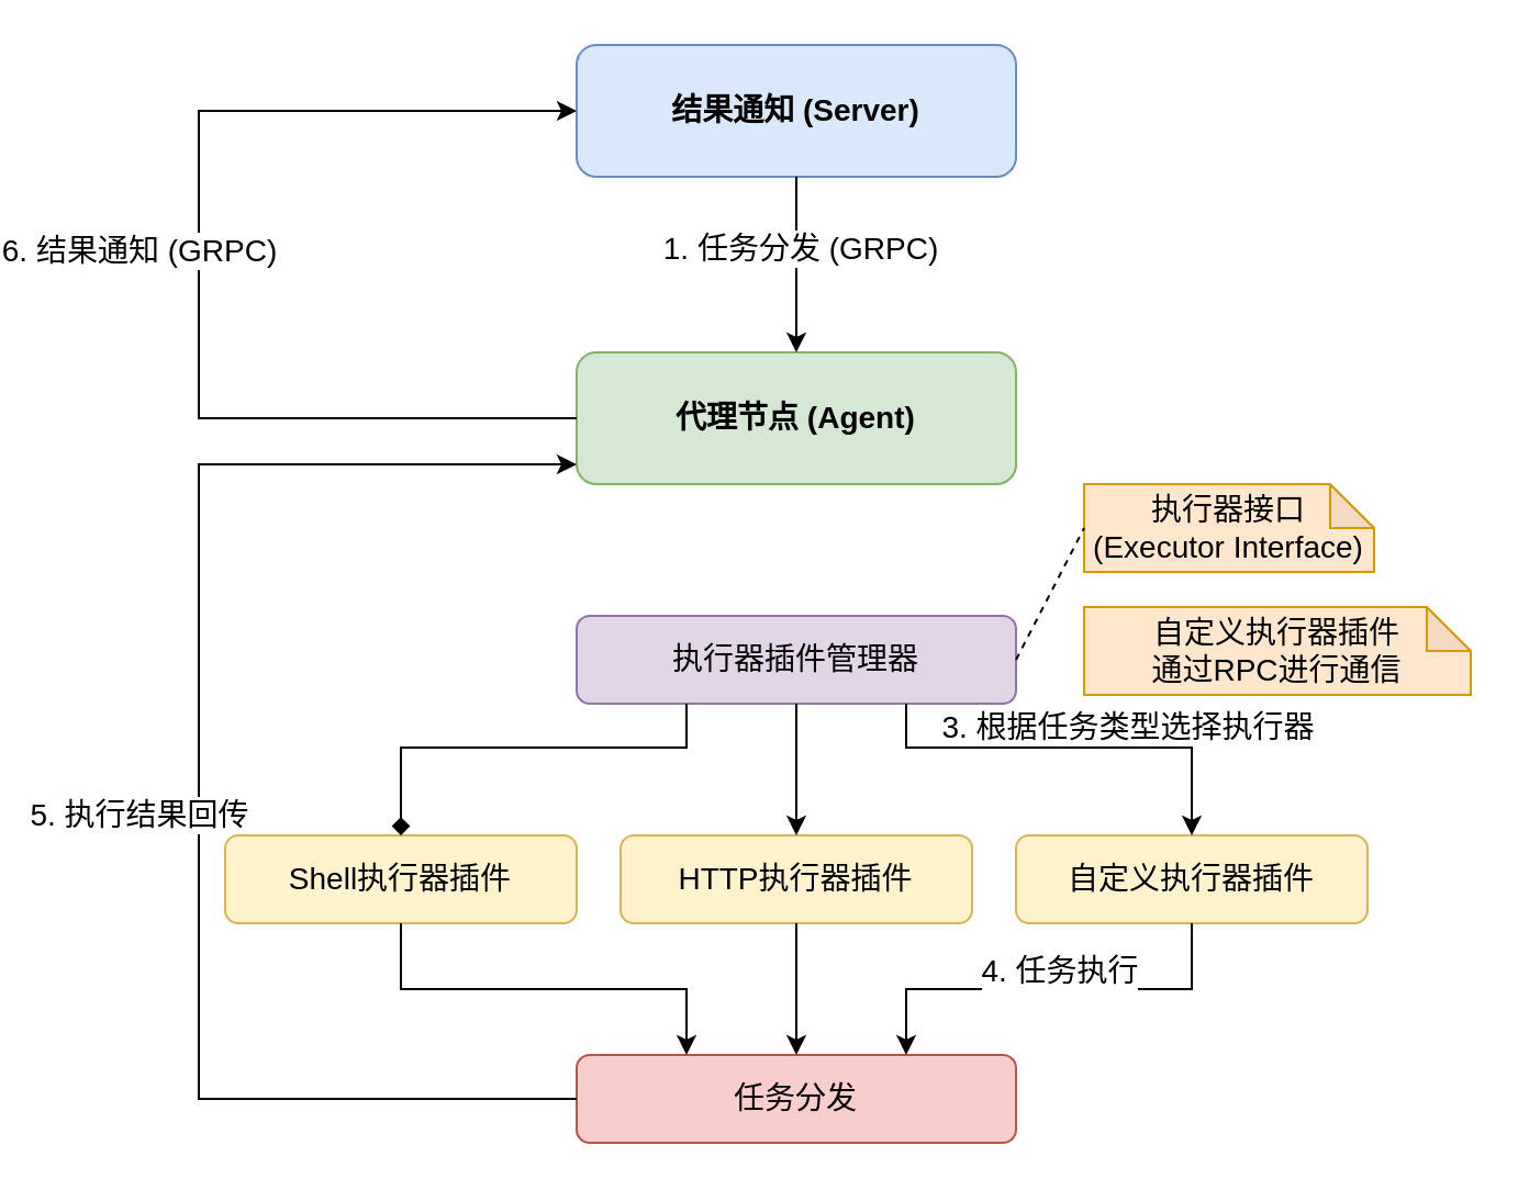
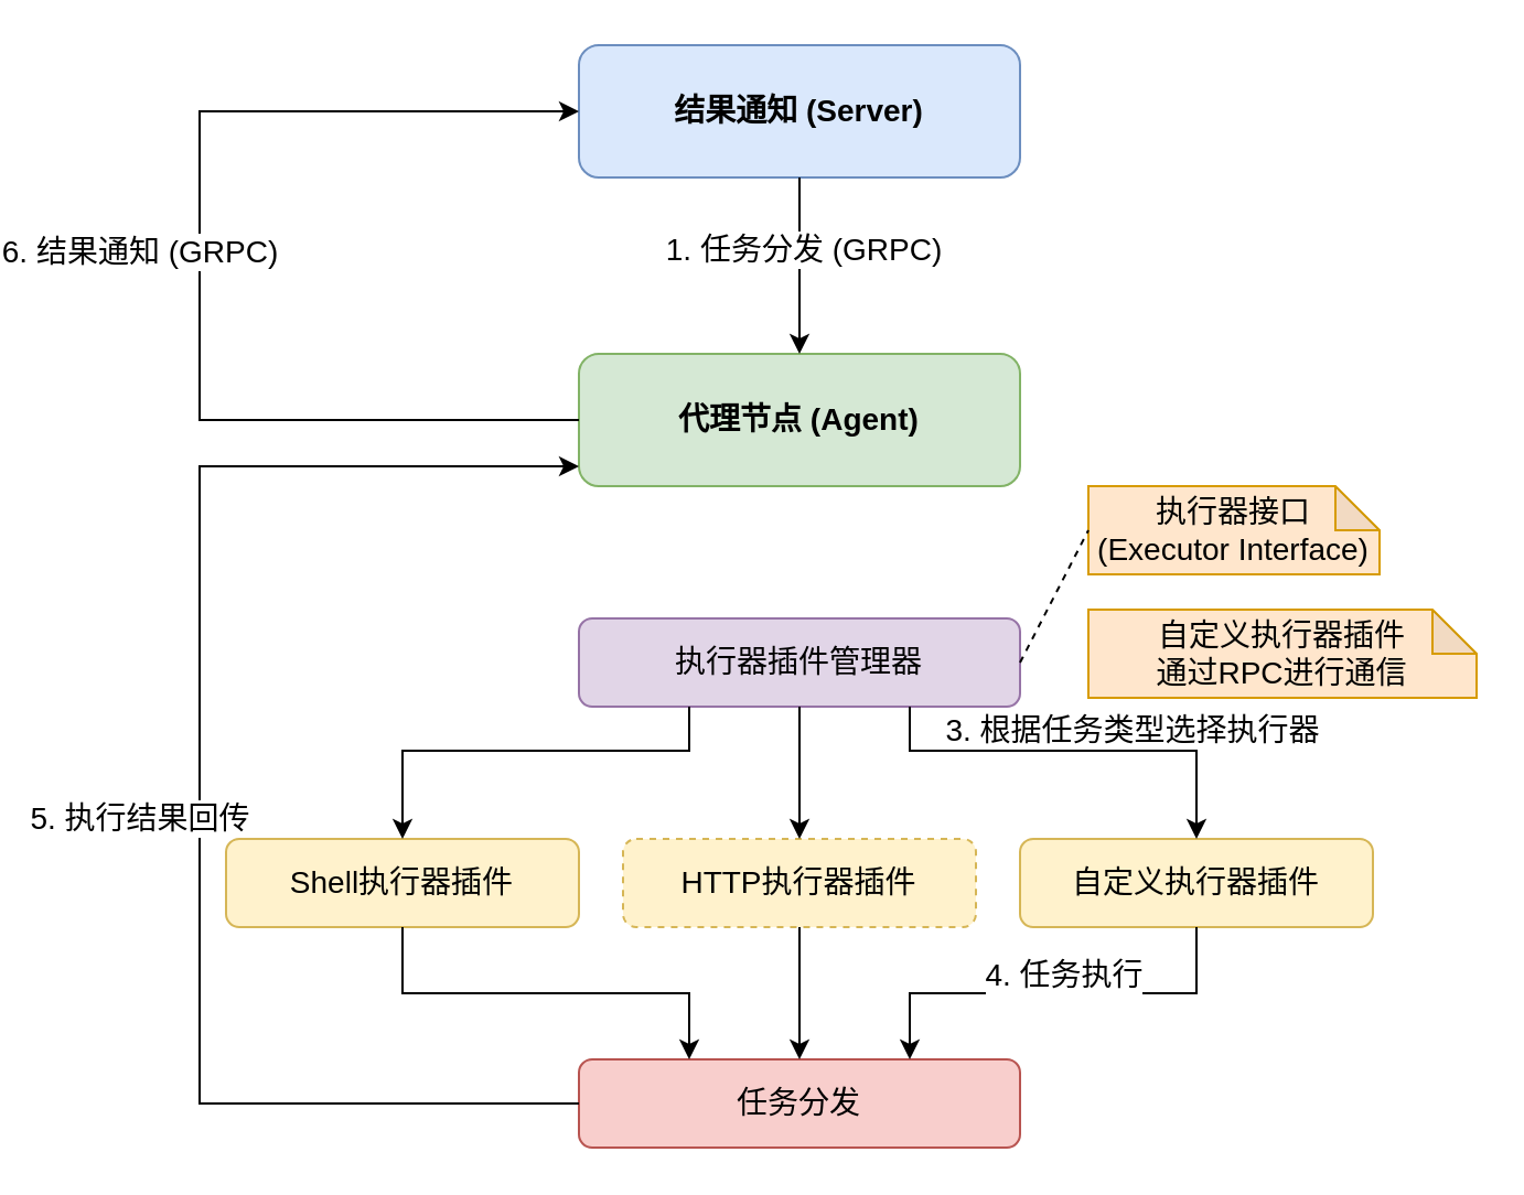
- <mxCell id="10" value="" style="edgeStyle=orthogonalEdgeStyle;rounded=0;orthogonalLoop=1;jettySize=auto;html=1;exitX=0.25;exitY=1;exitDx=0;exitDy=0;entryX=0.5;entryY=0;entryDx=0;entryDy=0;fontSize=14;endArrow=diamond;" edge="1" parent="1" source="6" target="7"><mxGeometry relative="1" as="geometry"><Array as="points"><mxPoint x="242" y="340" /><mxPoint x="112" y="340" /></Array></mxGeometry></mxCell>
+ <mxCell id="10" value="" style="edgeStyle=orthogonalEdgeStyle;rounded=0;orthogonalLoop=1;jettySize=auto;html=1;exitX=0.25;exitY=1;exitDx=0;exitDy=0;entryX=0.5;entryY=0;entryDx=0;entryDy=0;fontSize=14;" edge="1" parent="1" source="6" target="7"><mxGeometry relative="1" as="geometry"><Array as="points"><mxPoint x="242" y="340" /><mxPoint x="112" y="340" /></Array></mxGeometry></mxCell>
- <mxCell id="8" value="HTTP执行器插件" style="rounded=1;whiteSpace=wrap;html=1;fillColor=#fff2cc;strokeColor=#d6b656;fontSize=14;" vertex="1" parent="1"><mxGeometry x="212" y="380" width="160" height="40" as="geometry" /></mxCell>
+ <mxCell id="8" value="HTTP执行器插件" style="rounded=1;whiteSpace=wrap;html=1;fillColor=#fff2cc;strokeColor=#d6b656;fontSize=14;dashed=1;" vertex="1" parent="1"><mxGeometry x="212" y="380" width="160" height="40" as="geometry" /></mxCell>
